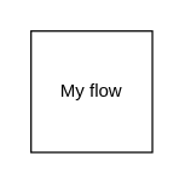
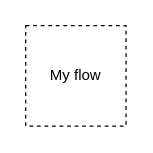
- <mxCell id="2" value="My flow" style="whiteSpace=wrap;html=1;aspect=fixed;" vertex="1" parent="1"><mxGeometry x="20" y="20" width="80" height="80" as="geometry" /></mxCell>
+ <mxCell id="2" value="My flow" style="whiteSpace=wrap;html=1;aspect=fixed;dashed=1;" vertex="1" parent="1"><mxGeometry x="20" y="20" width="80" height="80" as="geometry" /></mxCell>
